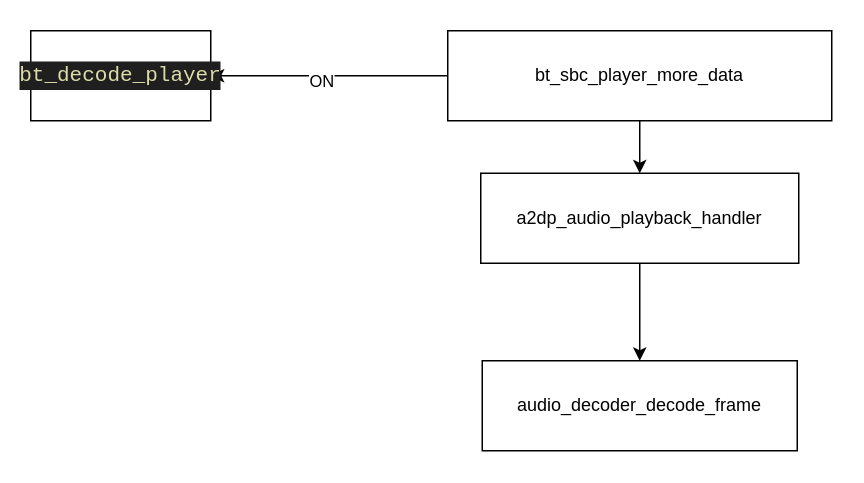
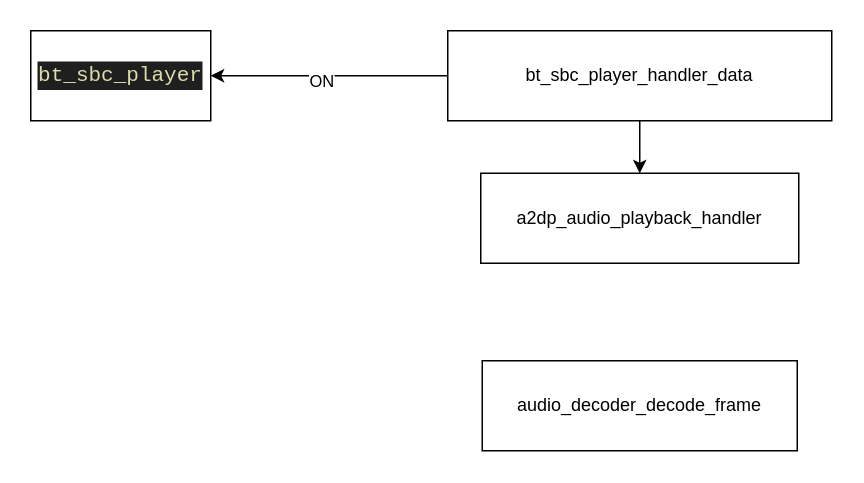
- <mxCell id="9" value="&lt;div style=&quot;color: rgb(204, 204, 204); background-color: rgb(31, 31, 31); font-family: Consolas, &amp;quot;Courier New&amp;quot;, monospace; font-size: 14px; line-height: 19px; white-space: pre;&quot;&gt;&lt;span style=&quot;color: #dcdcaa;&quot;&gt;bt_decode_player&lt;/span&gt;&lt;/div&gt;" style="whiteSpace=wrap;html=1;rounded=0;" vertex="1" parent="1"><mxGeometry x="20" y="20" width="120" height="60" as="geometry" /></mxCell>
+ <mxCell id="9" value="&lt;div style=&quot;color: rgb(204, 204, 204); background-color: rgb(31, 31, 31); font-family: Consolas, &amp;quot;Courier New&amp;quot;, monospace; font-size: 14px; line-height: 19px; white-space: pre;&quot;&gt;&lt;span style=&quot;color: #dcdcaa;&quot;&gt;bt_sbc_player&lt;/span&gt;&lt;/div&gt;" style="whiteSpace=wrap;html=1;rounded=0;" vertex="1" parent="1"><mxGeometry x="20" y="20" width="120" height="60" as="geometry" /></mxCell>
- <mxCell id="5" value="bt_sbc_player_more_data" style="rounded=0;whiteSpace=wrap;html=1;" vertex="1" parent="1"><mxGeometry x="298" y="20" width="256" height="60" as="geometry" /></mxCell>
+ <mxCell id="5" value="bt_sbc_player_handler_data" style="rounded=0;whiteSpace=wrap;html=1;" vertex="1" parent="1"><mxGeometry x="298" y="20" width="256" height="60" as="geometry" /></mxCell>
- <mxCell id="6" value="" style="edgeStyle=orthogonalEdgeStyle;rounded=0;orthogonalLoop=1;jettySize=auto;html=1;" edge="1" parent="1" source="7" target="8"><mxGeometry relative="1" as="geometry" /></mxCell>
